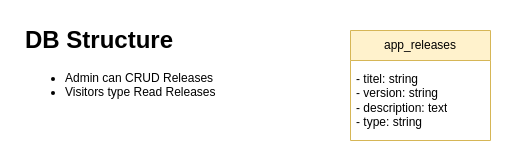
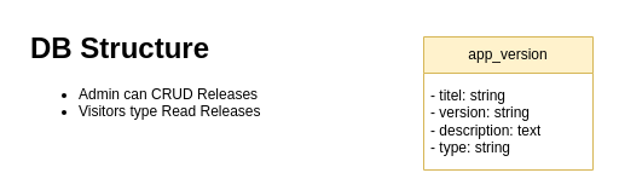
- <mxCell id="2" value="app_releases" style="swimlane;fontStyle=0;childLayout=stackLayout;horizontal=1;startSize=30;horizontalStack=0;resizeParent=1;resizeParentMax=0;resizeLast=0;collapsible=1;marginBottom=0;whiteSpace=wrap;html=1;fillColor=#fff2cc;strokeColor=#d6b656;" parent="1" vertex="1"><mxGeometry x="350" y="30" width="140" height="110" as="geometry" /></mxCell>
+ <mxCell id="2" value="app_version" style="swimlane;fontStyle=0;childLayout=stackLayout;horizontal=1;startSize=30;horizontalStack=0;resizeParent=1;resizeParentMax=0;resizeLast=0;collapsible=1;marginBottom=0;whiteSpace=wrap;html=1;fillColor=#fff2cc;strokeColor=#d6b656;" parent="1" vertex="1"><mxGeometry x="350" y="30" width="140" height="110" as="geometry" /></mxCell>
